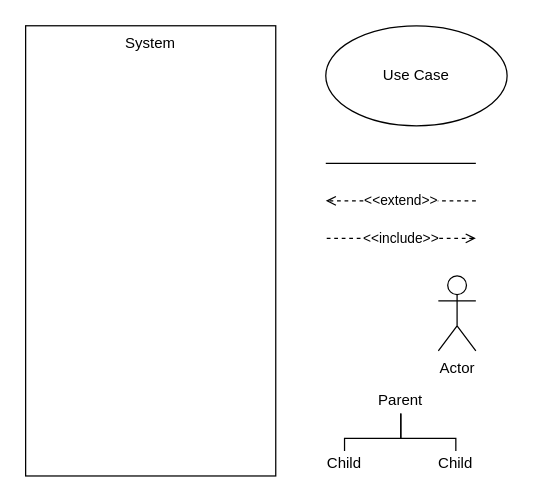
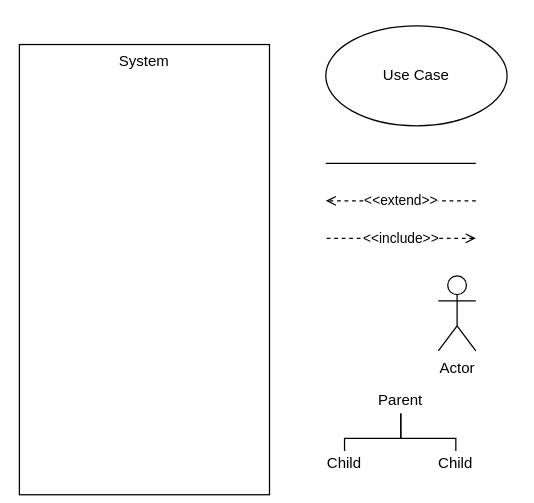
- <mxCell id="2" value="System" style="rounded=0;whiteSpace=wrap;html=1;verticalAlign=top;" parent="1" vertex="1"><mxGeometry x="20" y="20" width="200" height="360" as="geometry" /></mxCell>
+ <mxCell id="2" value="System" style="rounded=0;whiteSpace=wrap;html=1;verticalAlign=top;" parent="1" vertex="1"><mxGeometry x="15" y="35" width="200" height="360" as="geometry" /></mxCell>
